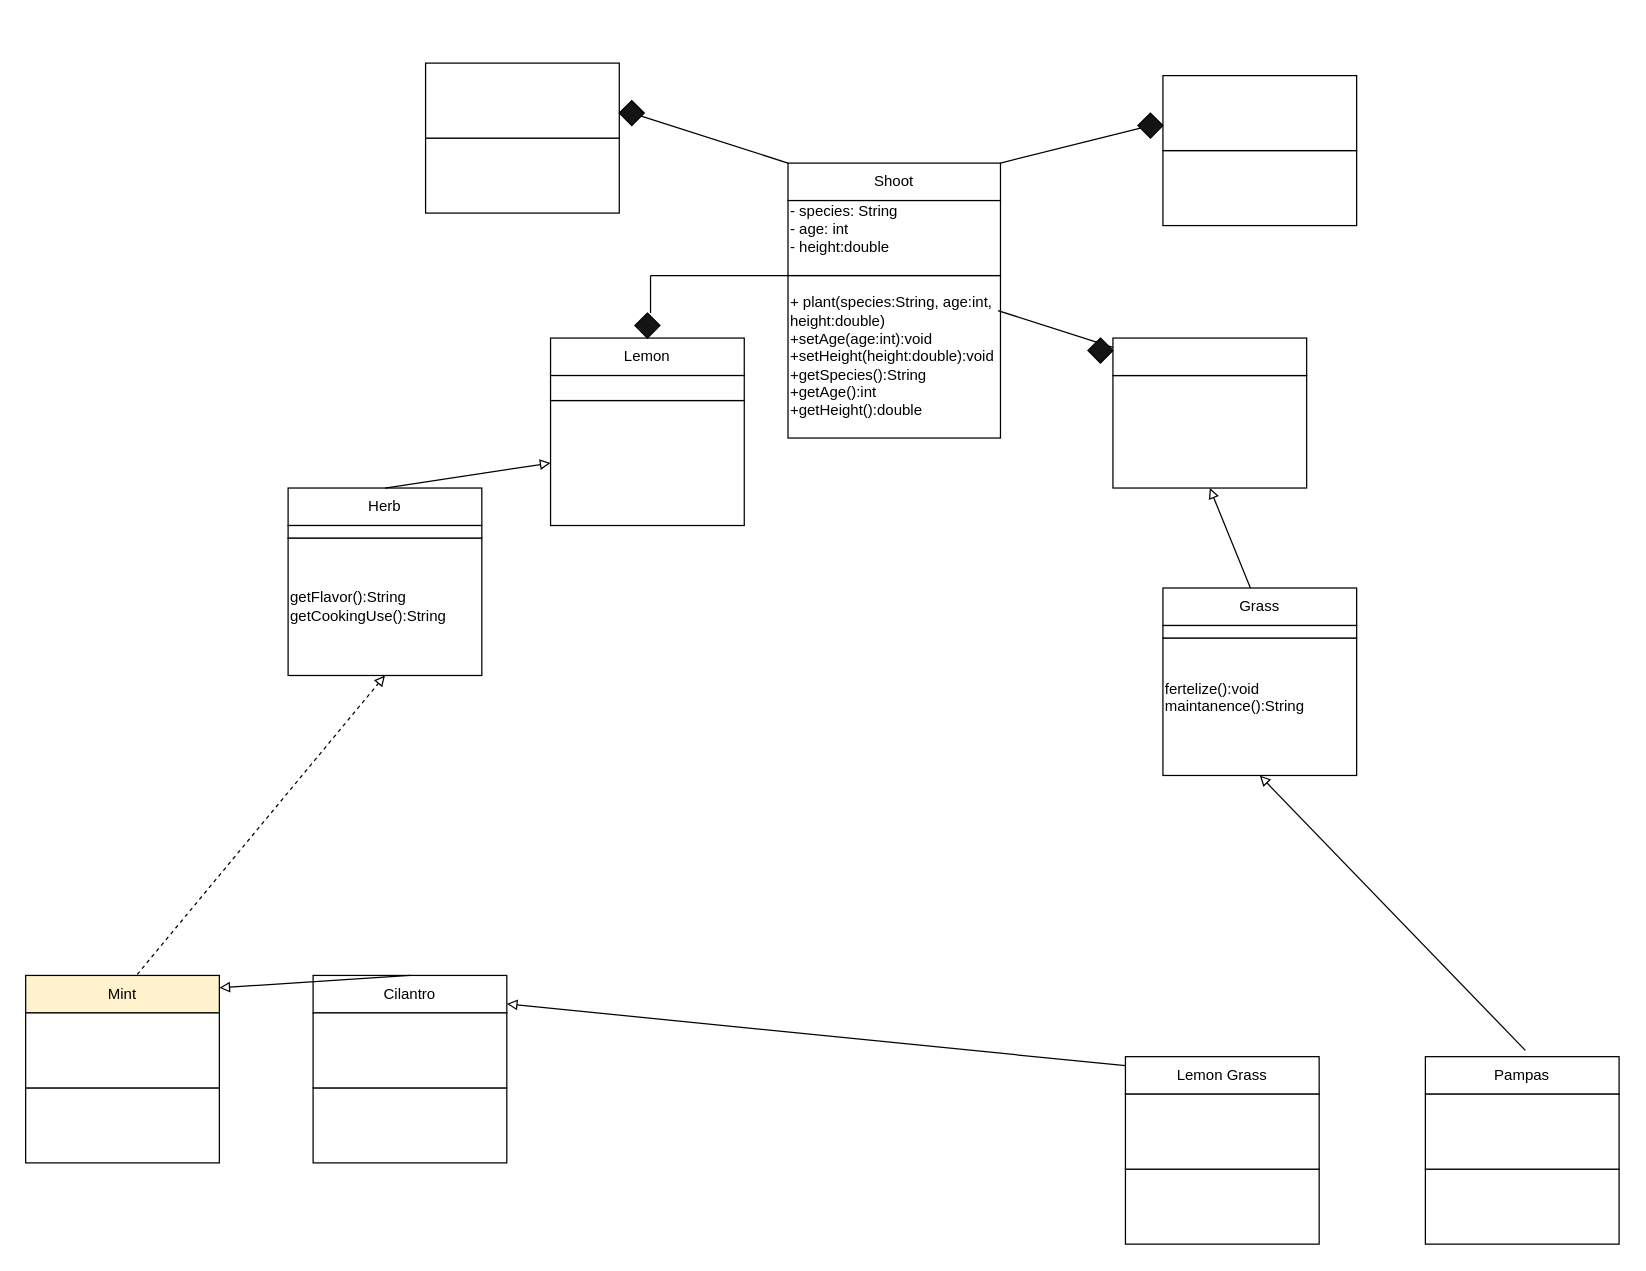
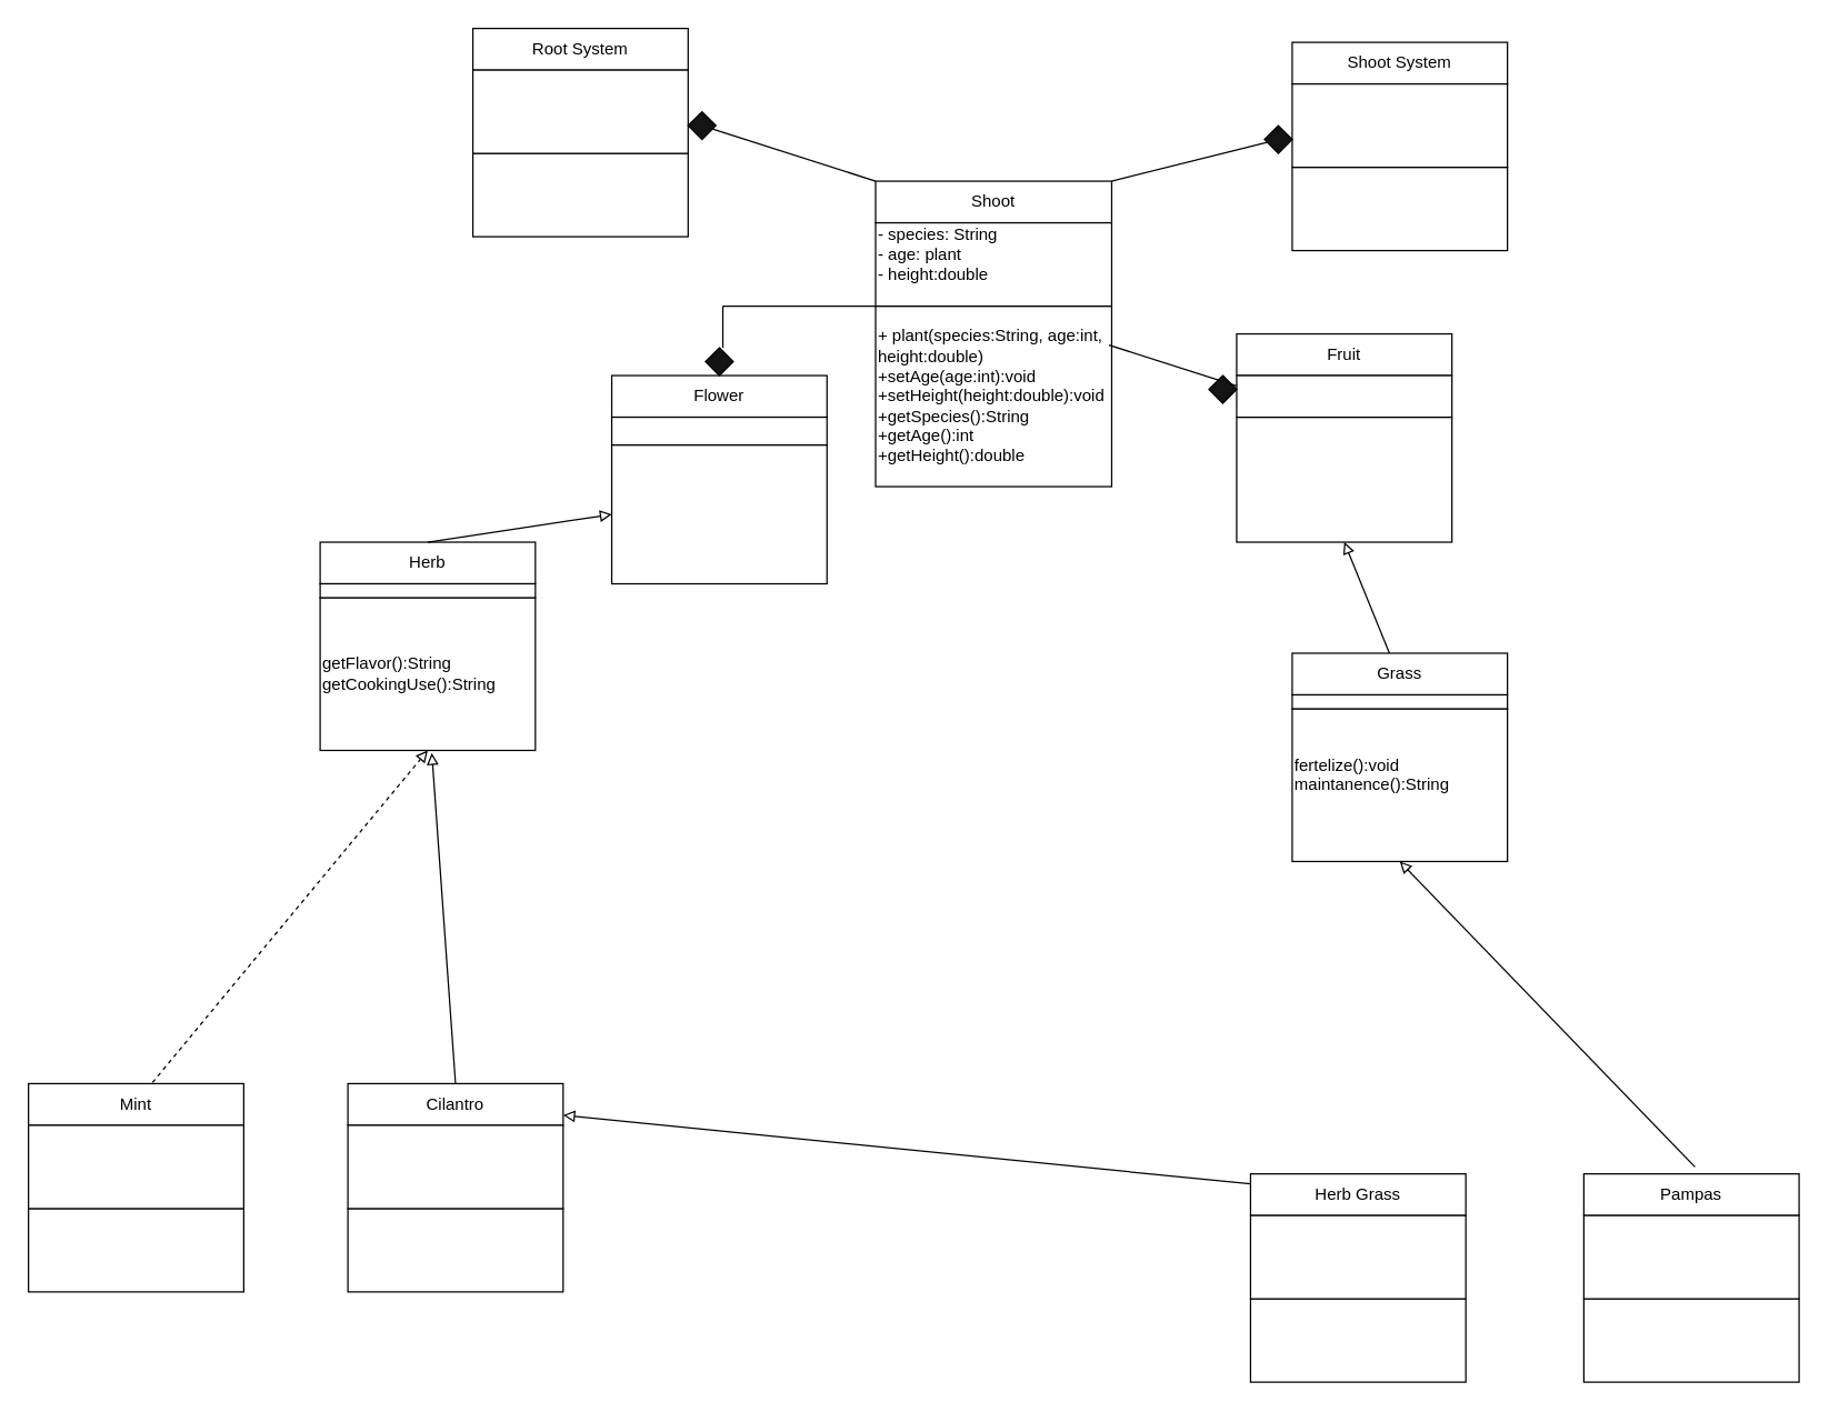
+ <mxCell id="38" value="Root System" style="rounded=0;whiteSpace=wrap;html=1;" parent="1" vertex="1"><mxGeometry y="20" width="155" height="30" as="geometry" x="340" /></mxCell>
+ <mxCell id="35" value="Shoot System" style="rounded=0;whiteSpace=wrap;html=1;" parent="1" vertex="1"><mxGeometry x="930" y="30" width="155" height="30" as="geometry" /></mxCell>
- <mxCell id="24" value="- species: String&lt;div&gt;- age: int&lt;/div&gt;&lt;div&gt;- height:double&lt;br&gt;&lt;div&gt;&lt;br&gt;&lt;/div&gt;&lt;/div&gt;" style="rounded=0;whiteSpace=wrap;html=1;align=left;" parent="1" vertex="1"><mxGeometry x="630" y="160" width="170" height="60" as="geometry" /></mxCell>
+ <mxCell id="24" value="- species: String&lt;div&gt;- age: plant&lt;/div&gt;&lt;div&gt;- height:double&lt;br&gt;&lt;div&gt;&lt;br&gt;&lt;/div&gt;&lt;/div&gt;" style="rounded=0;whiteSpace=wrap;html=1;align=left;" parent="1" vertex="1"><mxGeometry x="630" y="160" width="170" height="60" as="geometry" /></mxCell>
+ <mxCell id="29" value="Fruit" style="rounded=0;whiteSpace=wrap;html=1;" parent="1" vertex="1"><mxGeometry x="890" y="240" width="155" height="30" as="geometry" /></mxCell>
- <mxCell id="32" value="Lemon" style="rounded=0;whiteSpace=wrap;html=1;" parent="1" vertex="1"><mxGeometry x="440" y="270" width="155" height="30" as="geometry" /></mxCell>
+ <mxCell id="32" value="Flower" style="rounded=0;whiteSpace=wrap;html=1;" parent="1" vertex="1"><mxGeometry x="440" y="270" width="155" height="30" as="geometry" /></mxCell>
- <mxCell id="17" value="" style="endArrow=block;html=1;rounded=0;endFill=0;exitX=0.5;exitY=0;exitDx=0;exitDy=0;" parent="1" source="10" target="8" edge="1"><mxGeometry width="50" height="50" relative="1" as="geometry"><mxPoint x="260" y="640" as="sourcePoint" /><mxPoint x="318" y="550" as="targetPoint" /></mxGeometry></mxCell>
+ <mxCell id="17" value="" style="endArrow=block;html=1;rounded=0;endFill=0;entryX=0.519;entryY=1.017;entryDx=0;entryDy=0;exitX=0.5;exitY=0;exitDx=0;exitDy=0;entryPerimeter=0;" parent="1" source="10" target="5" edge="1"><mxGeometry width="50" height="50" relative="1" as="geometry"><mxPoint x="260" y="640" as="sourcePoint" /><mxPoint x="318" y="550" as="targetPoint" /></mxGeometry></mxCell>
- <mxCell id="8" value="Mint" style="rounded=0;whiteSpace=wrap;html=1;fillColor=#fff2cc;" parent="1" vertex="1"><mxGeometry x="20" y="780" width="155" height="30" as="geometry" /></mxCell>
+ <mxCell id="8" value="Mint" style="rounded=0;whiteSpace=wrap;html=1;" parent="1" vertex="1"><mxGeometry x="20" y="780" width="155" height="30" as="geometry" /></mxCell>
- <mxCell id="12" value="Lemon Grass" style="rounded=0;whiteSpace=wrap;html=1;" parent="1" vertex="1"><mxGeometry x="900" y="845" width="155" height="30" as="geometry" /></mxCell>
+ <mxCell id="12" value="Herb Grass" style="rounded=0;whiteSpace=wrap;html=1;" parent="1" vertex="1"><mxGeometry x="900" y="845" width="155" height="30" as="geometry" /></mxCell>
